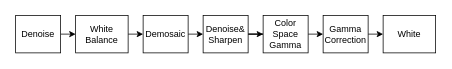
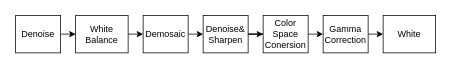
- <mxCell id="12" value="Color Space Gamma" style="rounded=0;whiteSpace=wrap;html=1;" vertex="1" parent="1"><mxGeometry x="350" y="20" width="60" height="50" as="geometry" /></mxCell>
+ <mxCell id="12" value="Color Space Conersion" style="rounded=0;whiteSpace=wrap;html=1;" vertex="1" parent="1"><mxGeometry x="350" y="20" width="60" height="50" as="geometry" /></mxCell>
